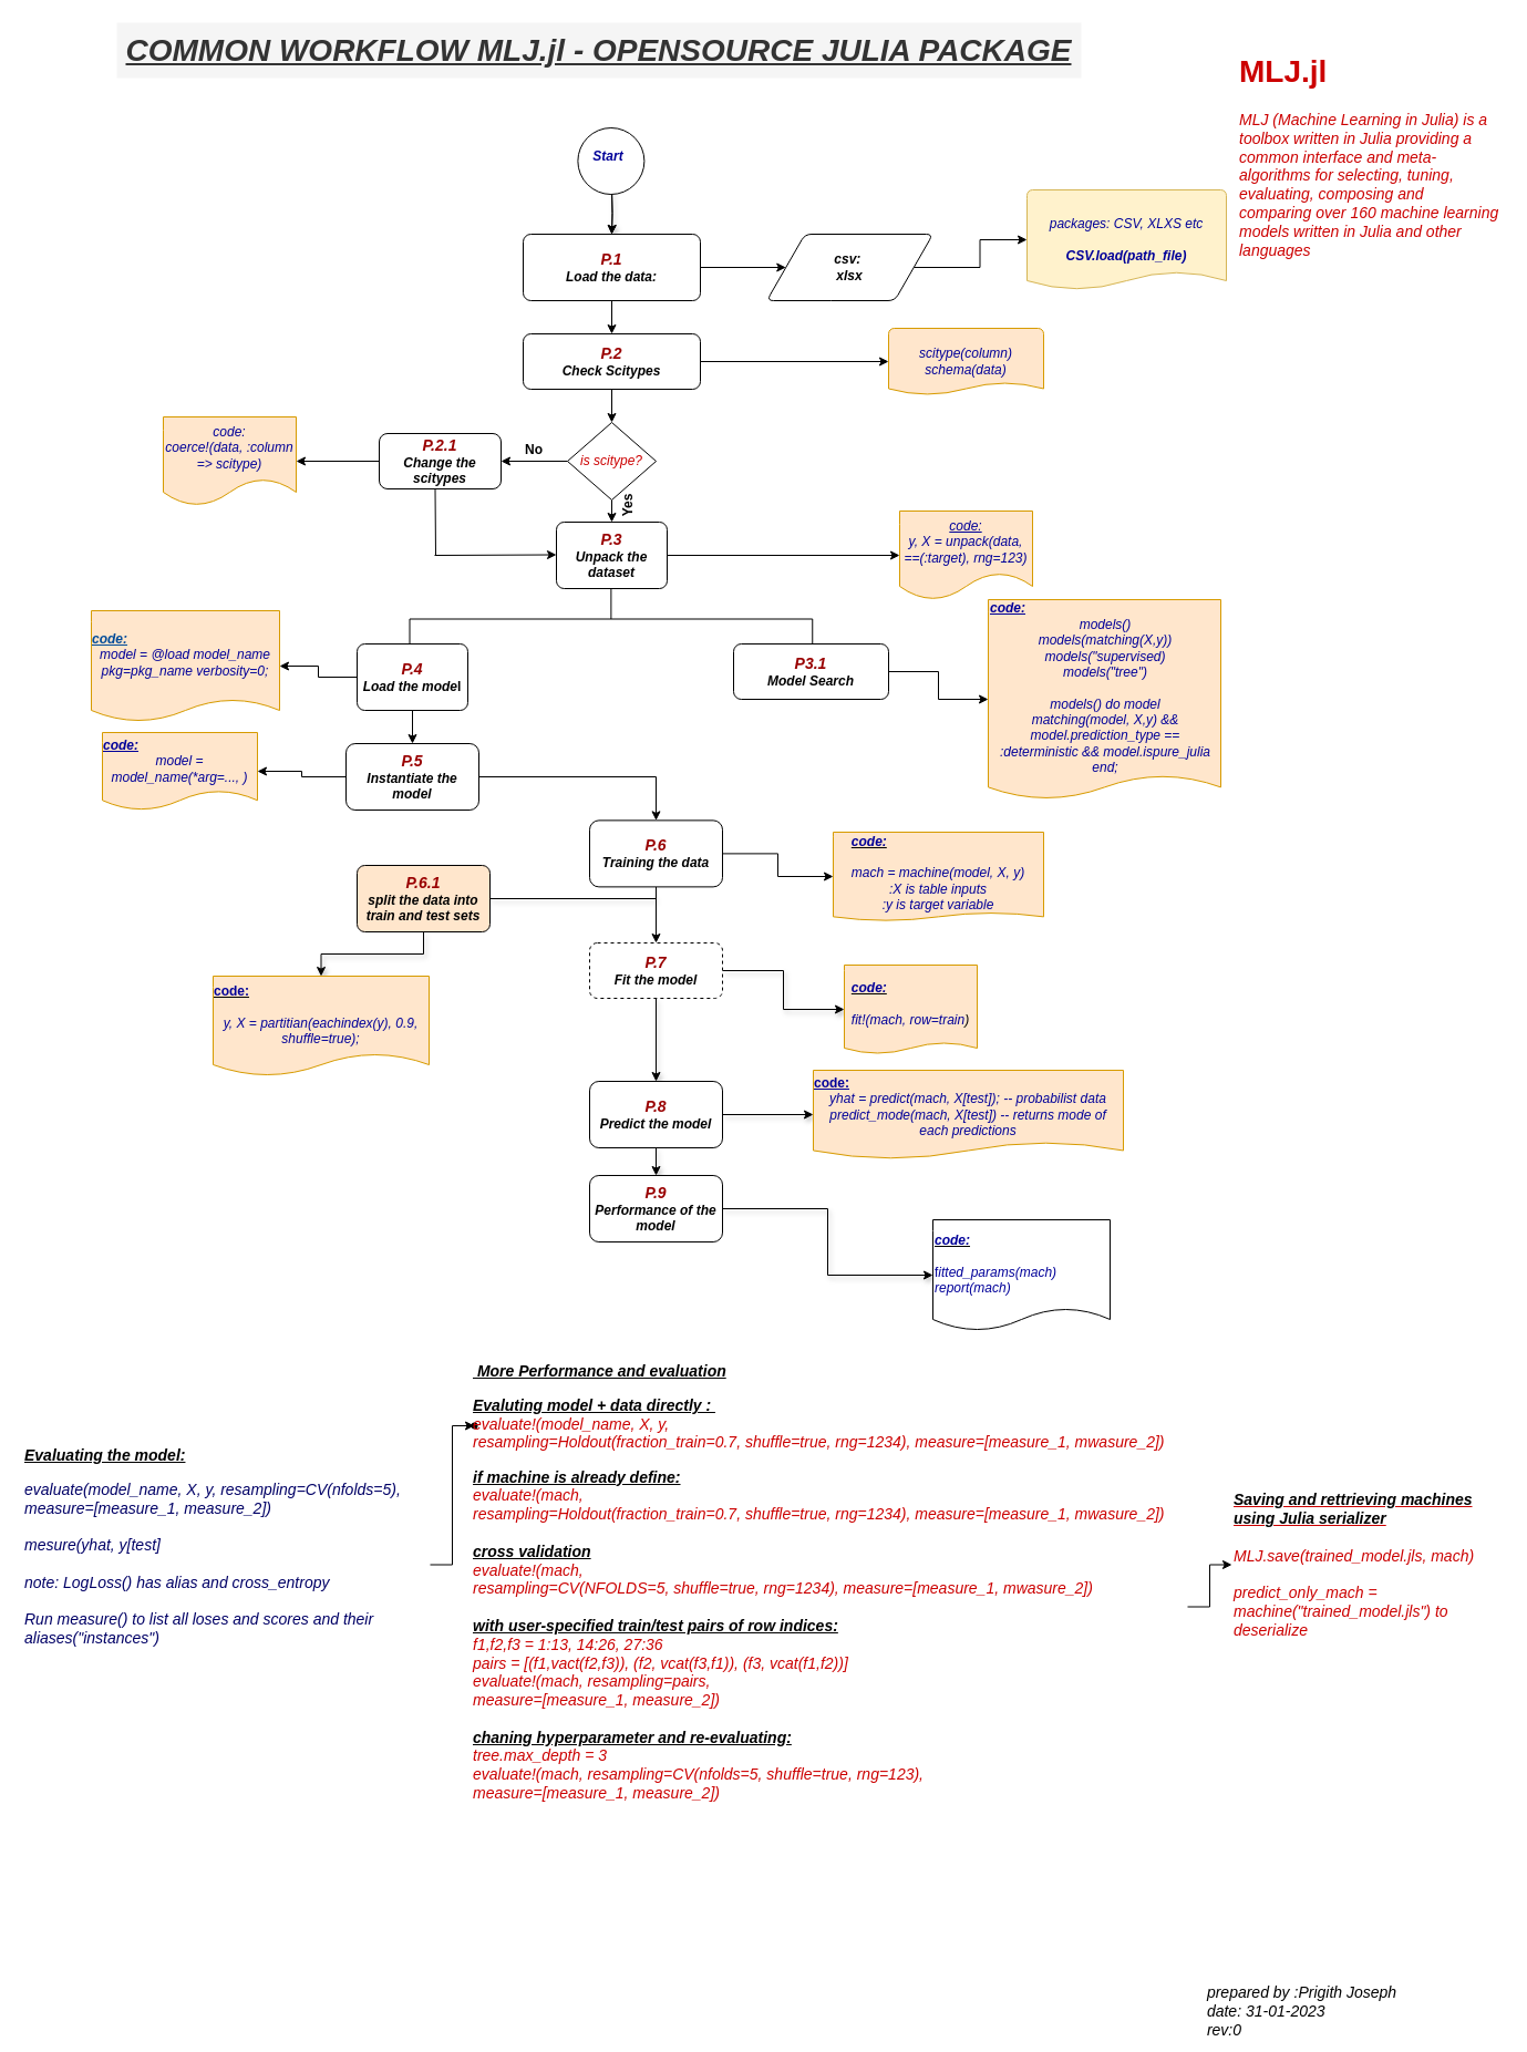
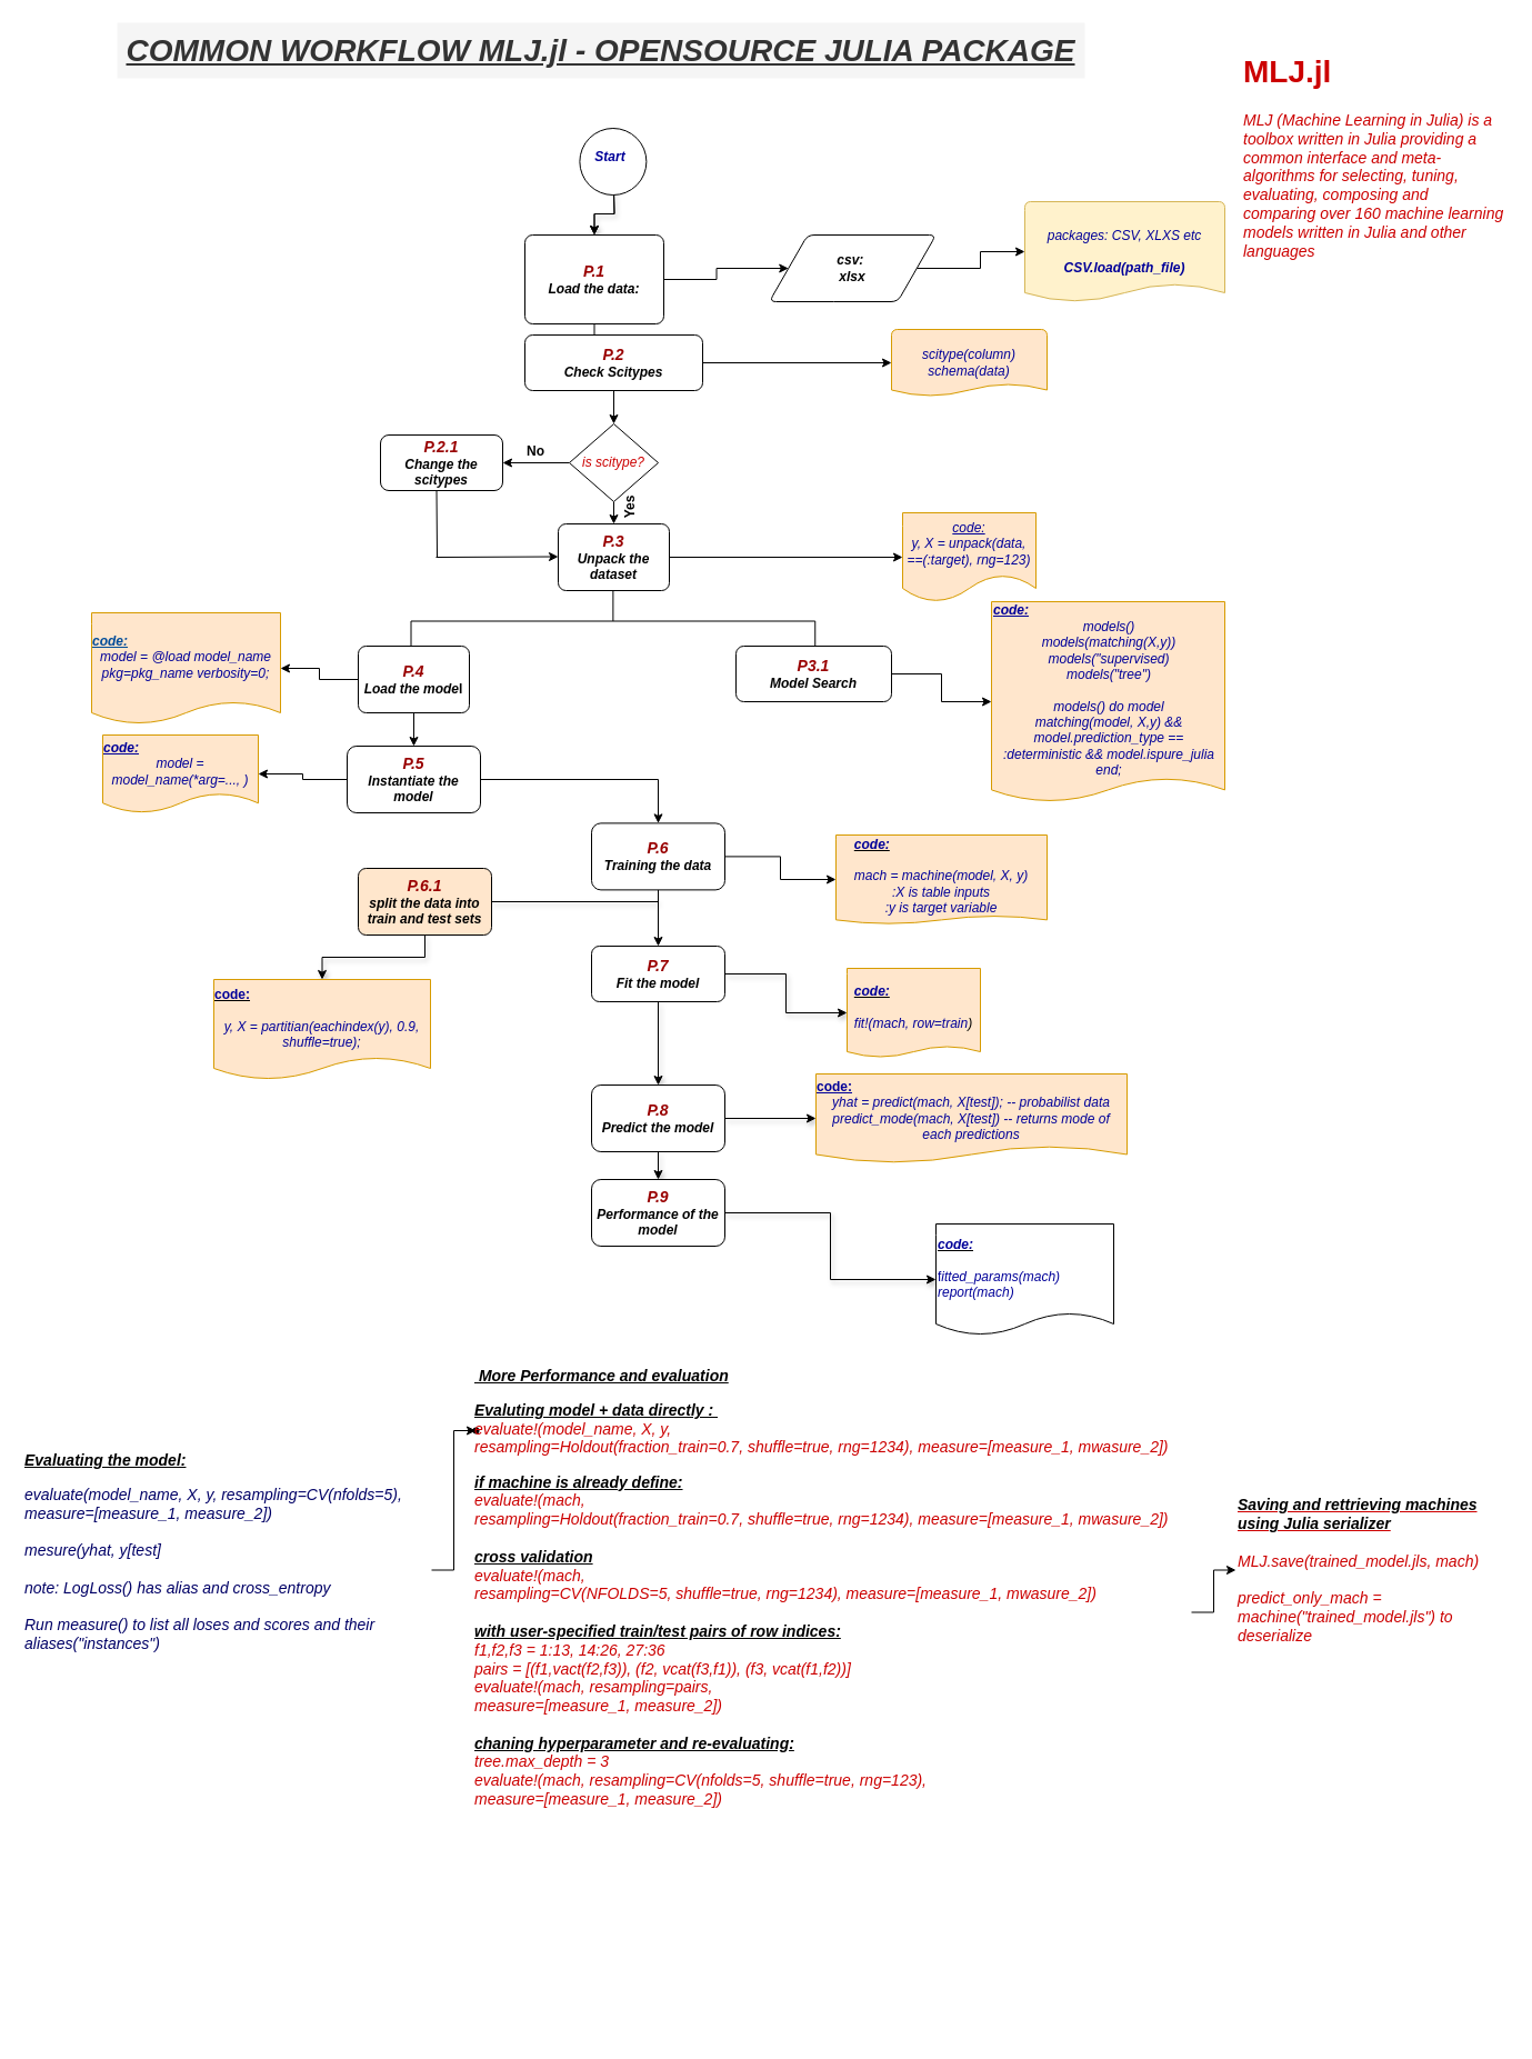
- <mxCell id="10" value="&lt;i&gt;&lt;font color=&quot;#000099&quot;&gt;packages: CSV, XLXS etc&lt;br&gt;&lt;br&gt;&lt;b&gt;CSV.load(path_file)&lt;/b&gt;&lt;/font&gt;&lt;/i&gt;" style="strokeWidth=1;html=1;shape=mxgraph.flowchart.document2;whiteSpace=wrap;size=0.178;fillColor=#fff2cc;strokeColor=#d6b656;" parent="1" vertex="1"><mxGeometry x="927" y="171" width="180" height="90" as="geometry" /></mxCell>
+ <mxCell id="10" value="&lt;i&gt;&lt;font color=&quot;#000099&quot;&gt;packages: CSV, XLXS etc&lt;br&gt;&lt;br&gt;&lt;b&gt;CSV.load(path_file)&lt;/b&gt;&lt;/font&gt;&lt;/i&gt;" style="strokeWidth=1;html=1;shape=mxgraph.flowchart.document2;whiteSpace=wrap;size=0.178;fillColor=#fff2cc;strokeColor=#d6b656;" parent="1" vertex="1"><mxGeometry x="922" y="181" width="180" height="90" as="geometry" /></mxCell>
- <mxCell id="7" value="&lt;i&gt;&lt;b&gt;&lt;font style=&quot;font-size: 14px&quot; color=&quot;#990000&quot;&gt;P.1&lt;/font&gt;&lt;br&gt;Load the data:&lt;/b&gt;&lt;/i&gt;" style="rounded=1;whiteSpace=wrap;html=1;absoluteArcSize=1;arcSize=14;strokeWidth=1;" parent="1" vertex="1"><mxGeometry x="472" y="211" width="160" height="60" as="geometry" /></mxCell>
+ <mxCell id="7" value="&lt;i&gt;&lt;b&gt;&lt;font style=&quot;font-size: 14px&quot; color=&quot;#990000&quot;&gt;P.1&lt;/font&gt;&lt;br&gt;Load the data:&lt;/b&gt;&lt;/i&gt;" style="rounded=1;whiteSpace=wrap;html=1;absoluteArcSize=1;arcSize=14;strokeWidth=1;" parent="1" vertex="1"><mxGeometry x="472" y="211" width="125" height="80" as="geometry" /></mxCell>
- <mxCell id="27" value="&lt;i&gt;&lt;font color=&quot;#000099&quot;&gt;code:&lt;br&gt;coerce!(data, :column =&amp;gt; scitype)&lt;/font&gt;&lt;/i&gt;" style="shape=document;whiteSpace=wrap;html=1;boundedLbl=1;rounded=1;strokeWidth=1;fillColor=#ffe6cc;strokeColor=#d79b00;" parent="1" vertex="1"><mxGeometry x="147" y="376" width="120" height="80" as="geometry" /></mxCell>
- <mxCell id="20" value="" style="edgeStyle=orthogonalEdgeStyle;rounded=0;orthogonalLoop=1;jettySize=auto;html=1;fontColor=#000099;" parent="1" source="21" target="27" edge="1"><mxGeometry relative="1" as="geometry" /></mxCell>
- <mxCell id="46" value="&lt;b&gt;&lt;i&gt;&lt;font color=&quot;#990000&quot; style=&quot;font-size: 14px&quot;&gt;P.7&lt;/font&gt;&lt;br&gt;Fit the model&lt;/i&gt;&lt;/b&gt;" style="rounded=1;whiteSpace=wrap;html=1;fontColor=#000000;arcSize=14;strokeWidth=1;dashed=1;" parent="1" vertex="1"><mxGeometry x="532" y="851" width="120" height="50" as="geometry" /></mxCell>
+ <mxCell id="46" value="&lt;b&gt;&lt;i&gt;&lt;font color=&quot;#990000&quot; style=&quot;font-size: 14px&quot;&gt;P.7&lt;/font&gt;&lt;br&gt;Fit the model&lt;/i&gt;&lt;/b&gt;" style="rounded=1;whiteSpace=wrap;html=1;fontColor=#000000;arcSize=14;strokeWidth=1;" parent="1" vertex="1"><mxGeometry x="532" y="851" width="120" height="50" as="geometry" /></mxCell>
- <mxCell id="68" value="&lt;div style=&quot;text-align: left&quot;&gt;&lt;span&gt;&lt;i&gt;prepared by :Prigith Joseph&lt;/i&gt;&lt;/span&gt;&lt;/div&gt;&lt;div style=&quot;text-align: left&quot;&gt;&lt;span&gt;&lt;i&gt;date: 31-01-2023&lt;/i&gt;&lt;/span&gt;&lt;/div&gt;&lt;div style=&quot;text-align: left&quot;&gt;&lt;span&gt;&lt;i&gt;rev:0&lt;/i&gt;&lt;/span&gt;&lt;/div&gt;" style="text;html=1;strokeColor=none;fillColor=none;align=center;verticalAlign=middle;whiteSpace=wrap;rounded=0;fontFamily=Helvetica;fontSize=14;fontColor=#000000;" parent="1" vertex="1"><mxGeometry x="1077" y="1801" width="197" height="30" as="geometry" /></mxCell>
